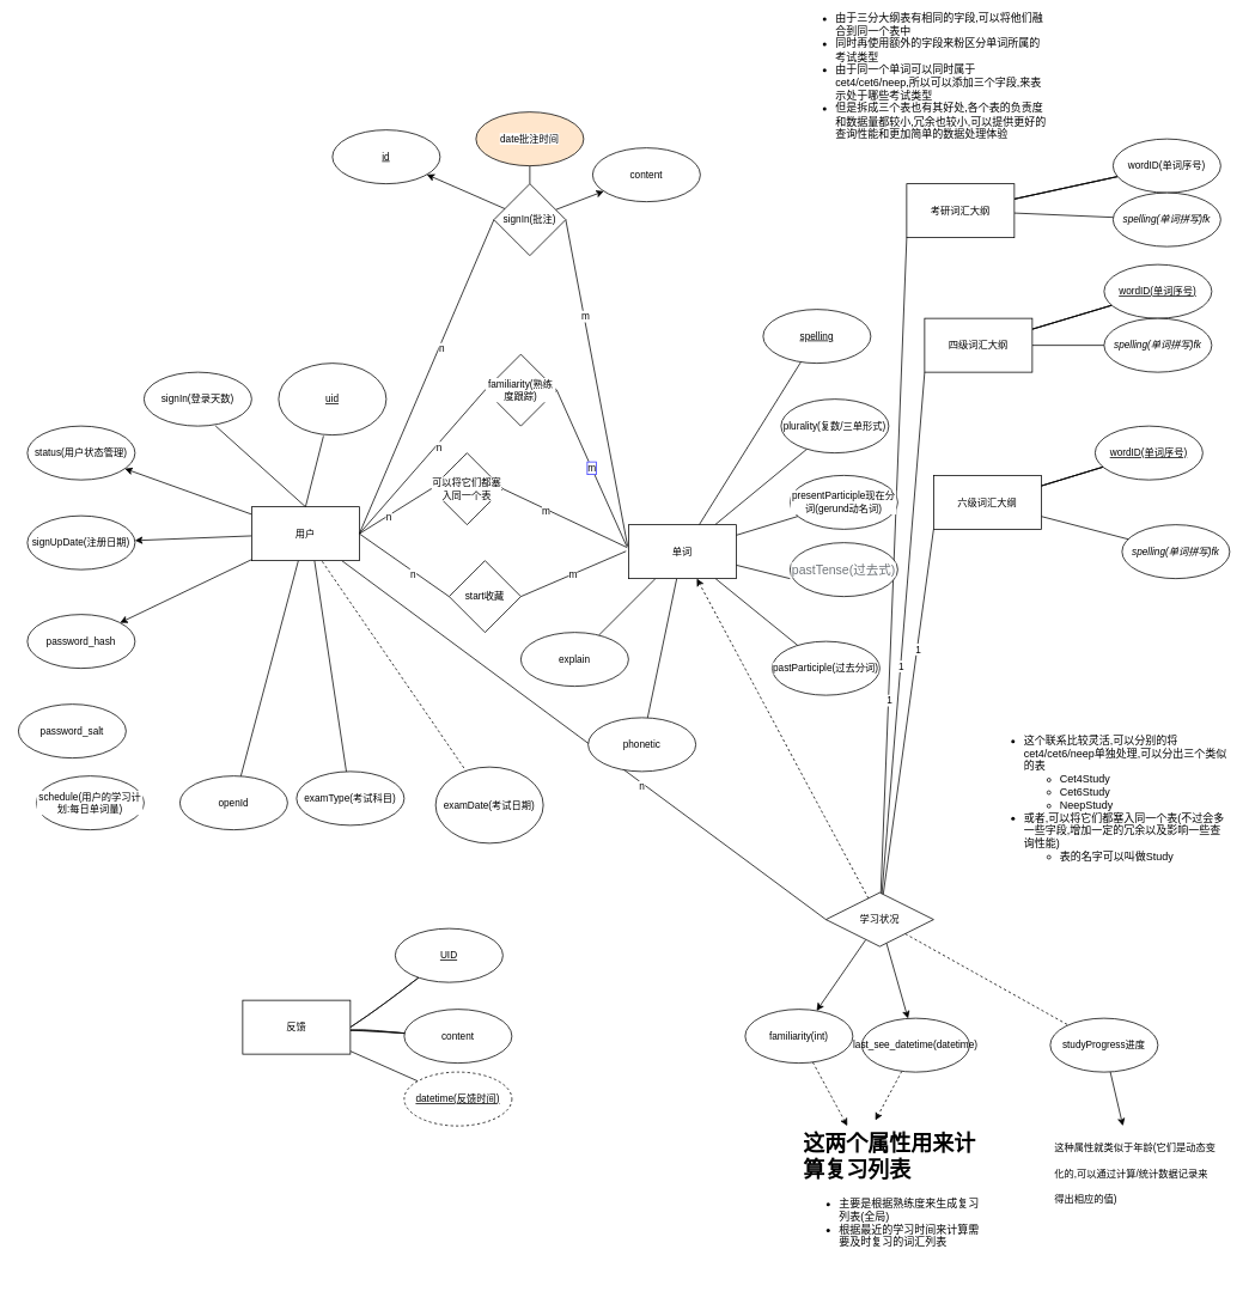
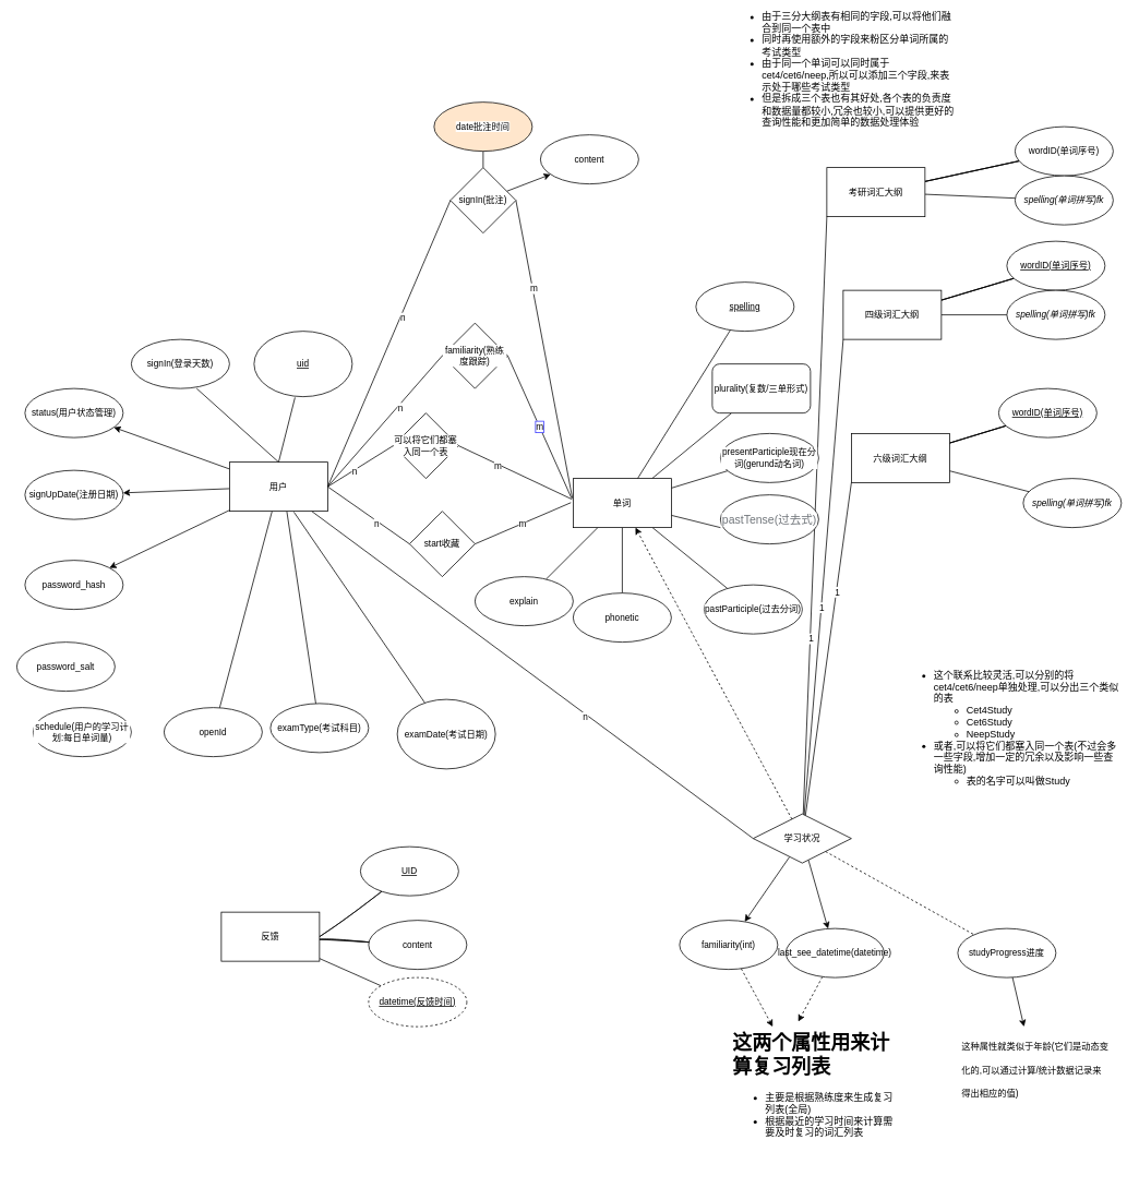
- <mxCell id="110" value="&lt;u&gt;id&lt;/u&gt;" style="ellipse;whiteSpace=wrap;html=1;fontSize=11;labelBackgroundColor=default;endArrow=none;rounded=0;endFill=0;sourcePerimeterSpacing=0;targetPerimeterSpacing=0;endSize=0;startSize=0;shadow=0;sketch=0;" parent="1" vertex="1"><mxGeometry x="370" y="130" width="120" height="60" as="geometry" /></mxCell>
- <mxCell id="46" value="" style="edgeStyle=none;html=1;" parent="1" source="48" target="110" edge="1"><mxGeometry relative="1" as="geometry" /></mxCell>
- <mxCell id="92" value="plurality(复数/三单形式)" style="ellipse;whiteSpace=wrap;html=1;fontSize=11;rounded=0;labelBackgroundColor=default;endArrow=none;endFill=0;sourcePerimeterSpacing=0;targetPerimeterSpacing=0;endSize=0;startSize=0;shadow=0;sketch=0;" parent="1" vertex="1"><mxGeometry x="870" y="430" width="120" height="60" as="geometry" /></mxCell>
+ <mxCell id="92" value="plurality(复数/三单形式)" style="whiteSpace=wrap;html=1;fontSize=11;labelBackgroundColor=default;endArrow=none;endFill=0;sourcePerimeterSpacing=0;targetPerimeterSpacing=0;endSize=0;startSize=0;shadow=0;sketch=0;rounded=1;" parent="1" vertex="1"><mxGeometry x="870" y="430" width="120" height="60" as="geometry" /></mxCell>
- <mxCell id="4" value="" style="edgeStyle=none;html=1;endArrow=none;endFill=0;sourcePerimeterSpacing=0;targetPerimeterSpacing=0;endSize=0;startSize=0;shadow=0;sketch=0;exitX=0.656;exitY=1.017;exitDx=0;exitDy=0;fillColor=default;rounded=0;exitPerimeter=0;dashed=1;" parent="1" source="17" target="23" edge="1"><mxGeometry relative="1" as="geometry" /></mxCell>
+ <mxCell id="4" value="" style="edgeStyle=none;html=1;endArrow=none;endFill=0;sourcePerimeterSpacing=0;targetPerimeterSpacing=0;endSize=0;startSize=0;shadow=0;sketch=0;exitX=0.656;exitY=1.017;exitDx=0;exitDy=0;fillColor=default;rounded=0;exitPerimeter=0;" parent="1" source="17" target="23" edge="1"><mxGeometry relative="1" as="geometry" /></mxCell>
- <mxCell id="35" value="phonetic" style="ellipse;whiteSpace=wrap;html=1;rounded=0;labelBackgroundColor=default;endArrow=none;fontSize=11;endFill=0;sourcePerimeterSpacing=0;targetPerimeterSpacing=0;endSize=0;startSize=0;shadow=0;sketch=0;" parent="1" vertex="1"><mxGeometry x="655" y="785" width="120" height="60" as="geometry" /></mxCell>
+ <mxCell id="35" value="phonetic" style="ellipse;whiteSpace=wrap;html=1;rounded=0;labelBackgroundColor=default;endArrow=none;fontSize=11;endFill=0;sourcePerimeterSpacing=0;targetPerimeterSpacing=0;endSize=0;startSize=0;shadow=0;sketch=0;" parent="1" vertex="1"><mxGeometry x="700" y="710" width="120" height="60" as="geometry" /></mxCell>
